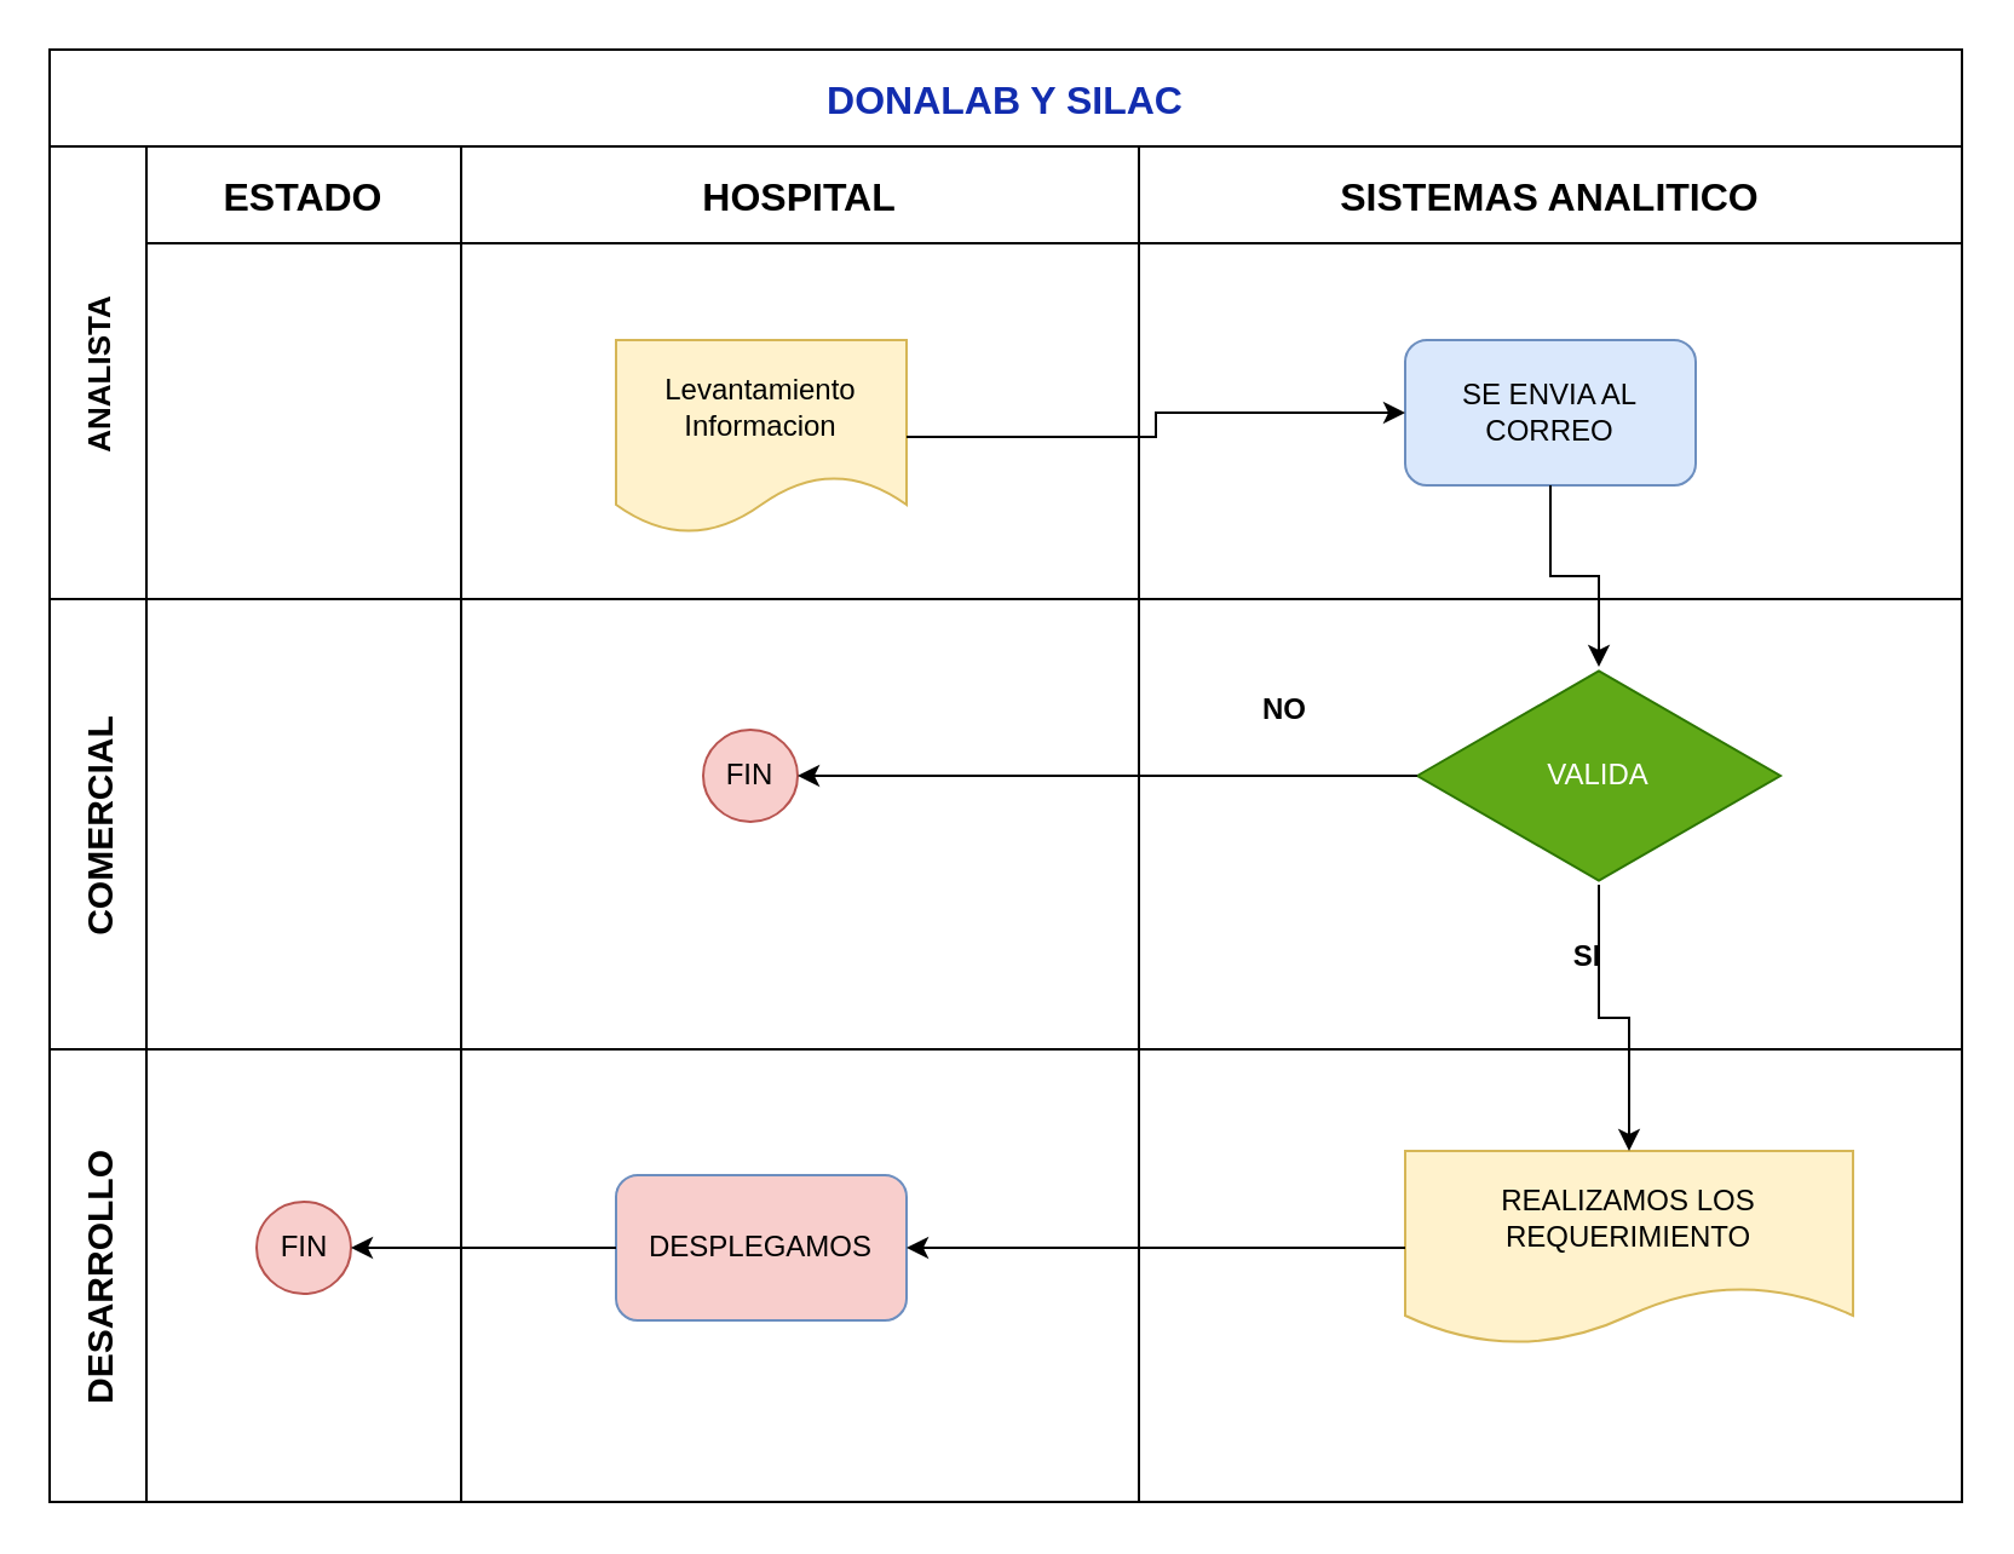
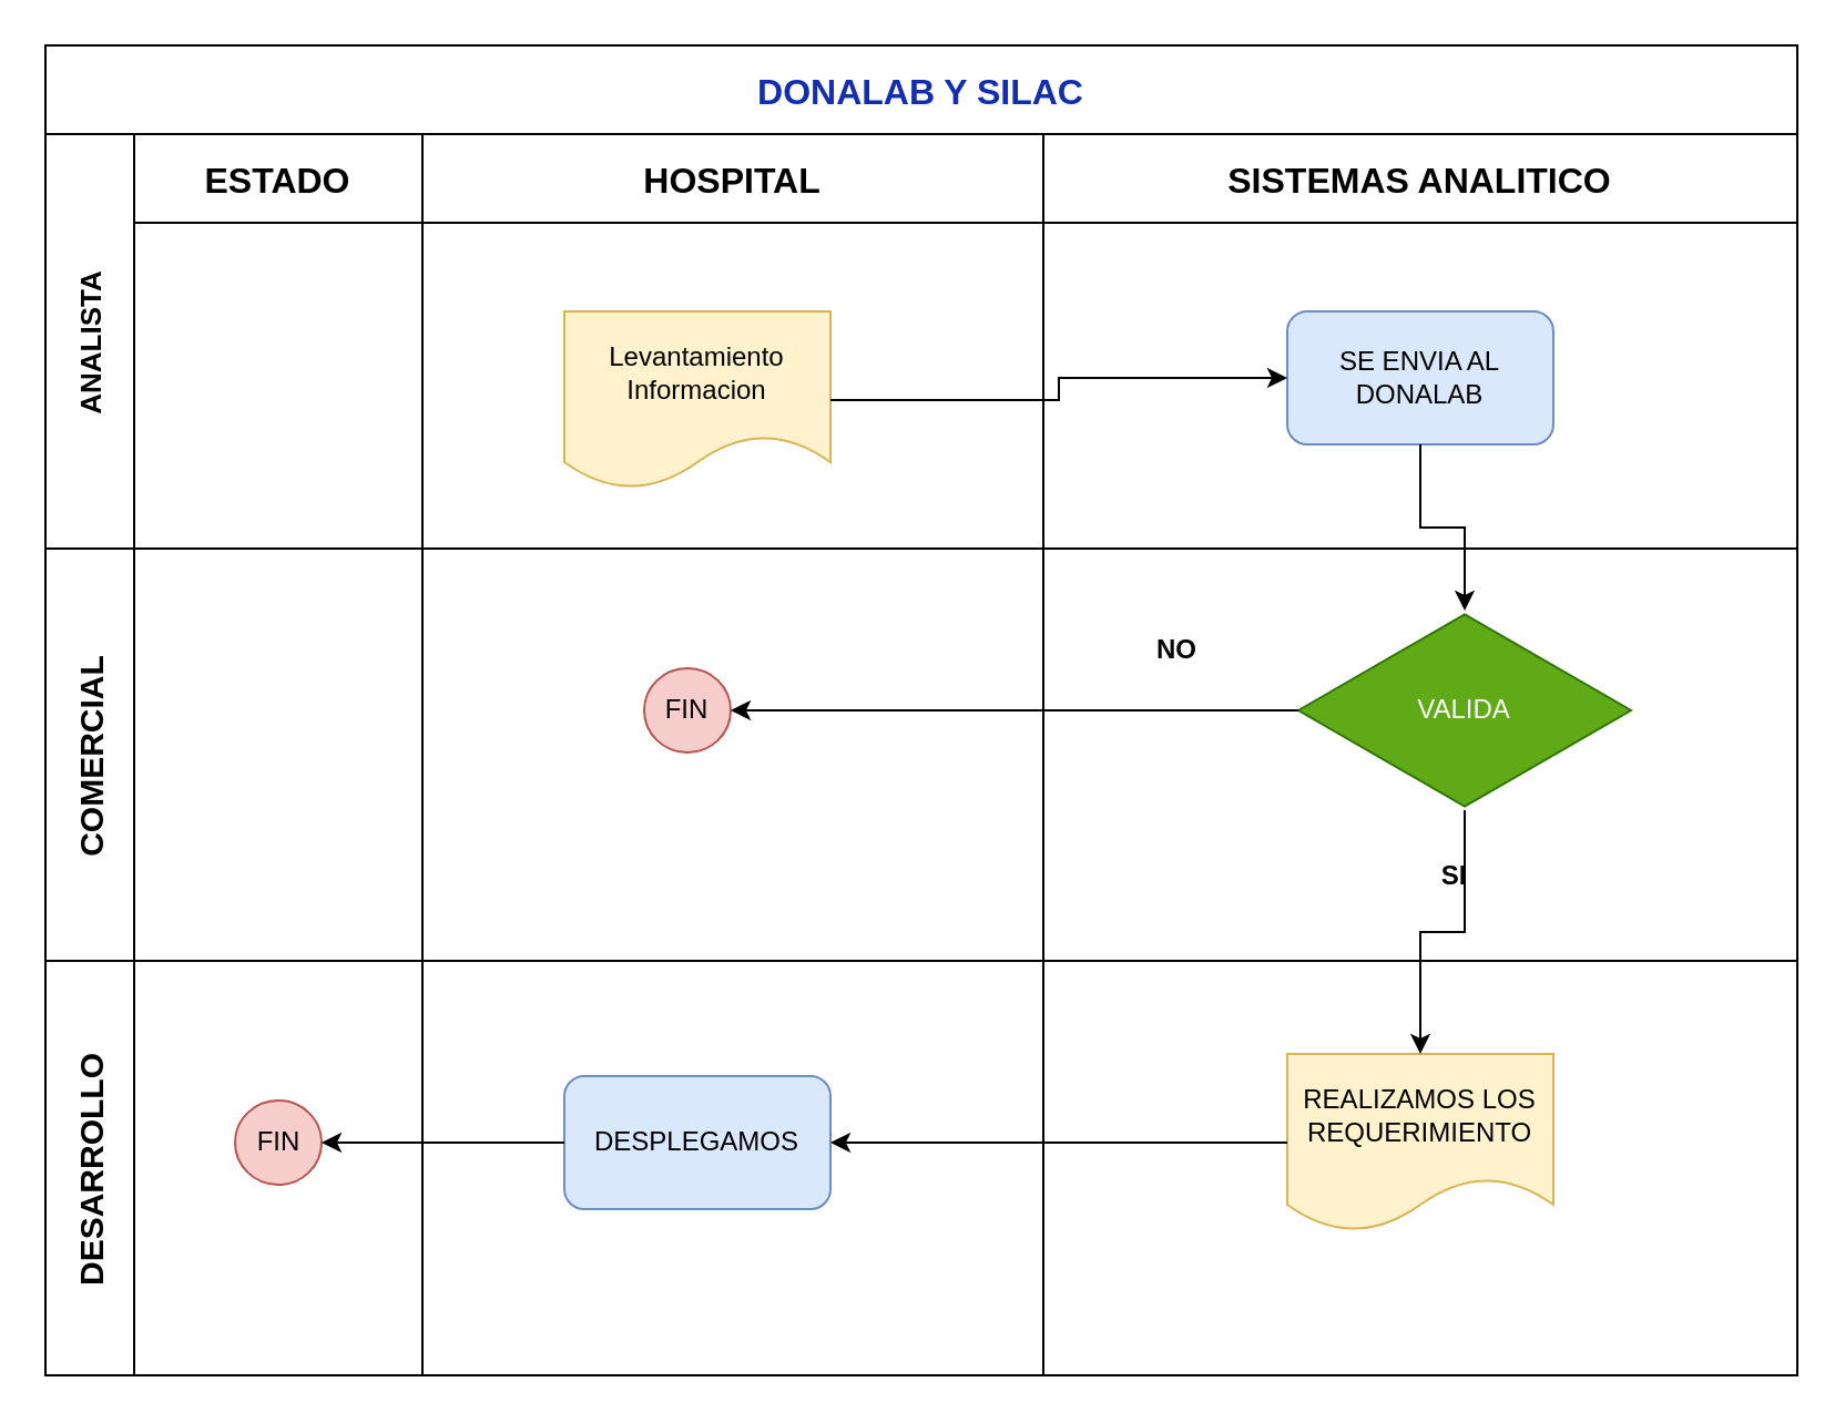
- <mxCell id="8" value="SE ENVIA AL CORREO" style="rounded=1;whiteSpace=wrap;html=1;fillColor=#dae8fc;strokeColor=#6c8ebf;" vertex="1" parent="7"><mxGeometry x="110" y="80" width="120" height="60" as="geometry" /></mxCell>
+ <mxCell id="8" value="SE ENVIA AL DONALAB" style="rounded=1;whiteSpace=wrap;html=1;fillColor=#dae8fc;strokeColor=#6c8ebf;" vertex="1" parent="7"><mxGeometry x="110" y="80" width="120" height="60" as="geometry" /></mxCell>
- <mxCell id="22" value="DESPLEGAMOS" style="rounded=1;whiteSpace=wrap;html=1;fillColor=#f8cecc;strokeColor=#6c8ebf;" vertex="1" parent="21"><mxGeometry x="64" y="52" width="120" height="60" as="geometry" /></mxCell>
+ <mxCell id="22" value="DESPLEGAMOS" style="rounded=1;whiteSpace=wrap;html=1;fillColor=#dae8fc;strokeColor=#6c8ebf;" vertex="1" parent="21"><mxGeometry x="64" y="52" width="120" height="60" as="geometry" /></mxCell>
- <mxCell id="24" value="REALIZAMOS LOS REQUERIMIENTO" style="shape=document;whiteSpace=wrap;html=1;boundedLbl=1;fillColor=#fff2cc;strokeColor=#d6b656;" vertex="1" parent="23"><mxGeometry x="110" y="42" width="185" height="80" as="geometry" /></mxCell>
+ <mxCell id="24" value="REALIZAMOS LOS REQUERIMIENTO" style="shape=document;whiteSpace=wrap;html=1;boundedLbl=1;fillColor=#fff2cc;strokeColor=#d6b656;" vertex="1" parent="23"><mxGeometry x="110" y="42" width="120" height="80" as="geometry" /></mxCell>
